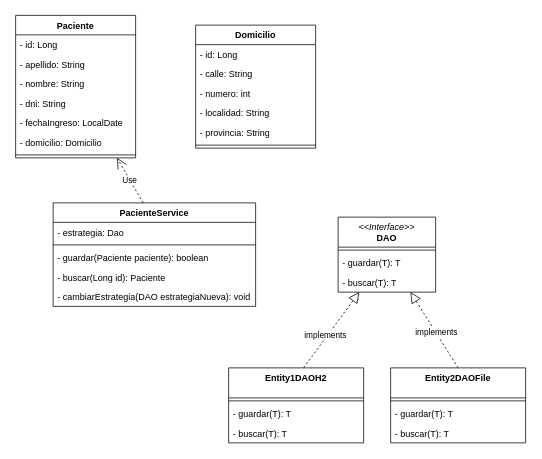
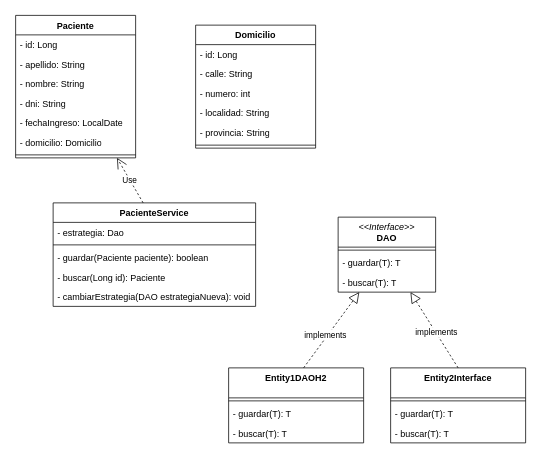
- <mxCell id="34" value="Entity2DAOFile" style="swimlane;fontStyle=1;align=center;verticalAlign=top;childLayout=stackLayout;horizontal=1;startSize=40;horizontalStack=0;resizeParent=1;resizeParentMax=0;resizeLast=0;collapsible=1;marginBottom=0;whiteSpace=wrap;html=1;" parent="1" vertex="1"><mxGeometry x="520" y="490" width="180" height="100" as="geometry" /></mxCell>
+ <mxCell id="34" value="Entity2Interface" style="swimlane;fontStyle=1;align=center;verticalAlign=top;childLayout=stackLayout;horizontal=1;startSize=40;horizontalStack=0;resizeParent=1;resizeParentMax=0;resizeLast=0;collapsible=1;marginBottom=0;whiteSpace=wrap;html=1;" parent="1" vertex="1"><mxGeometry x="520" y="490" width="180" height="100" as="geometry" /></mxCell>
